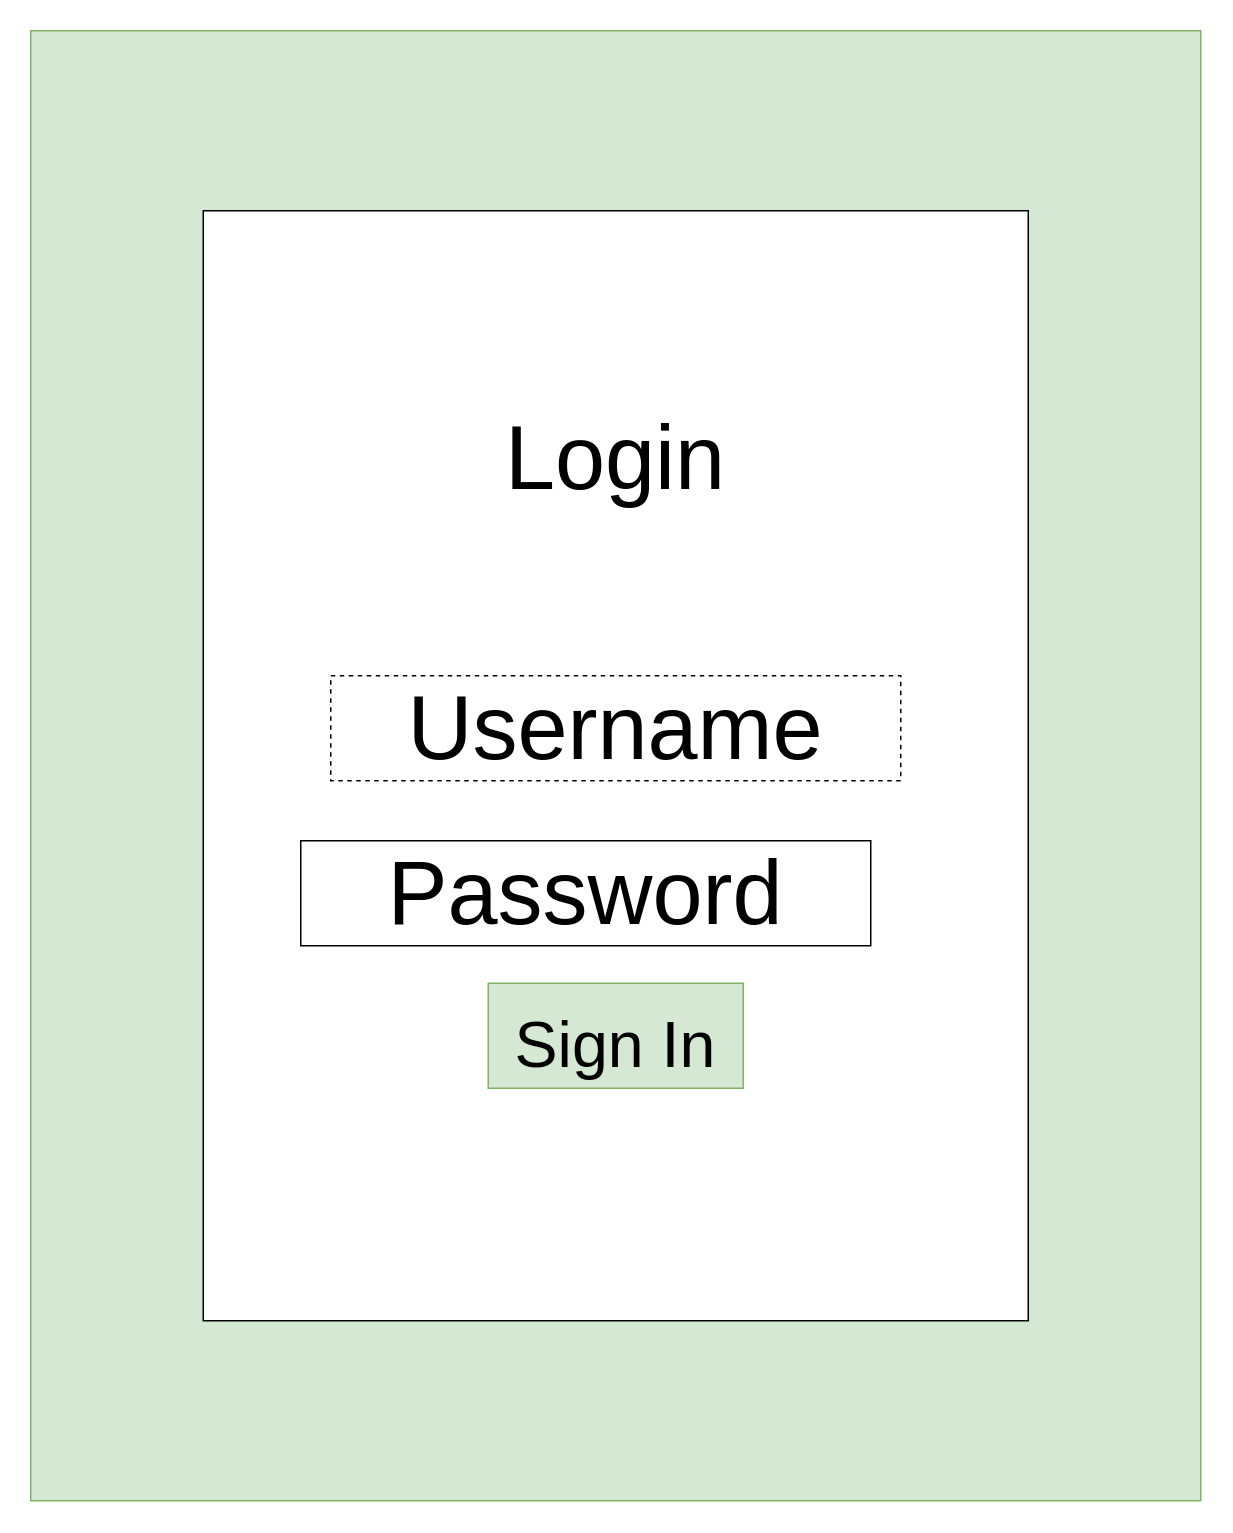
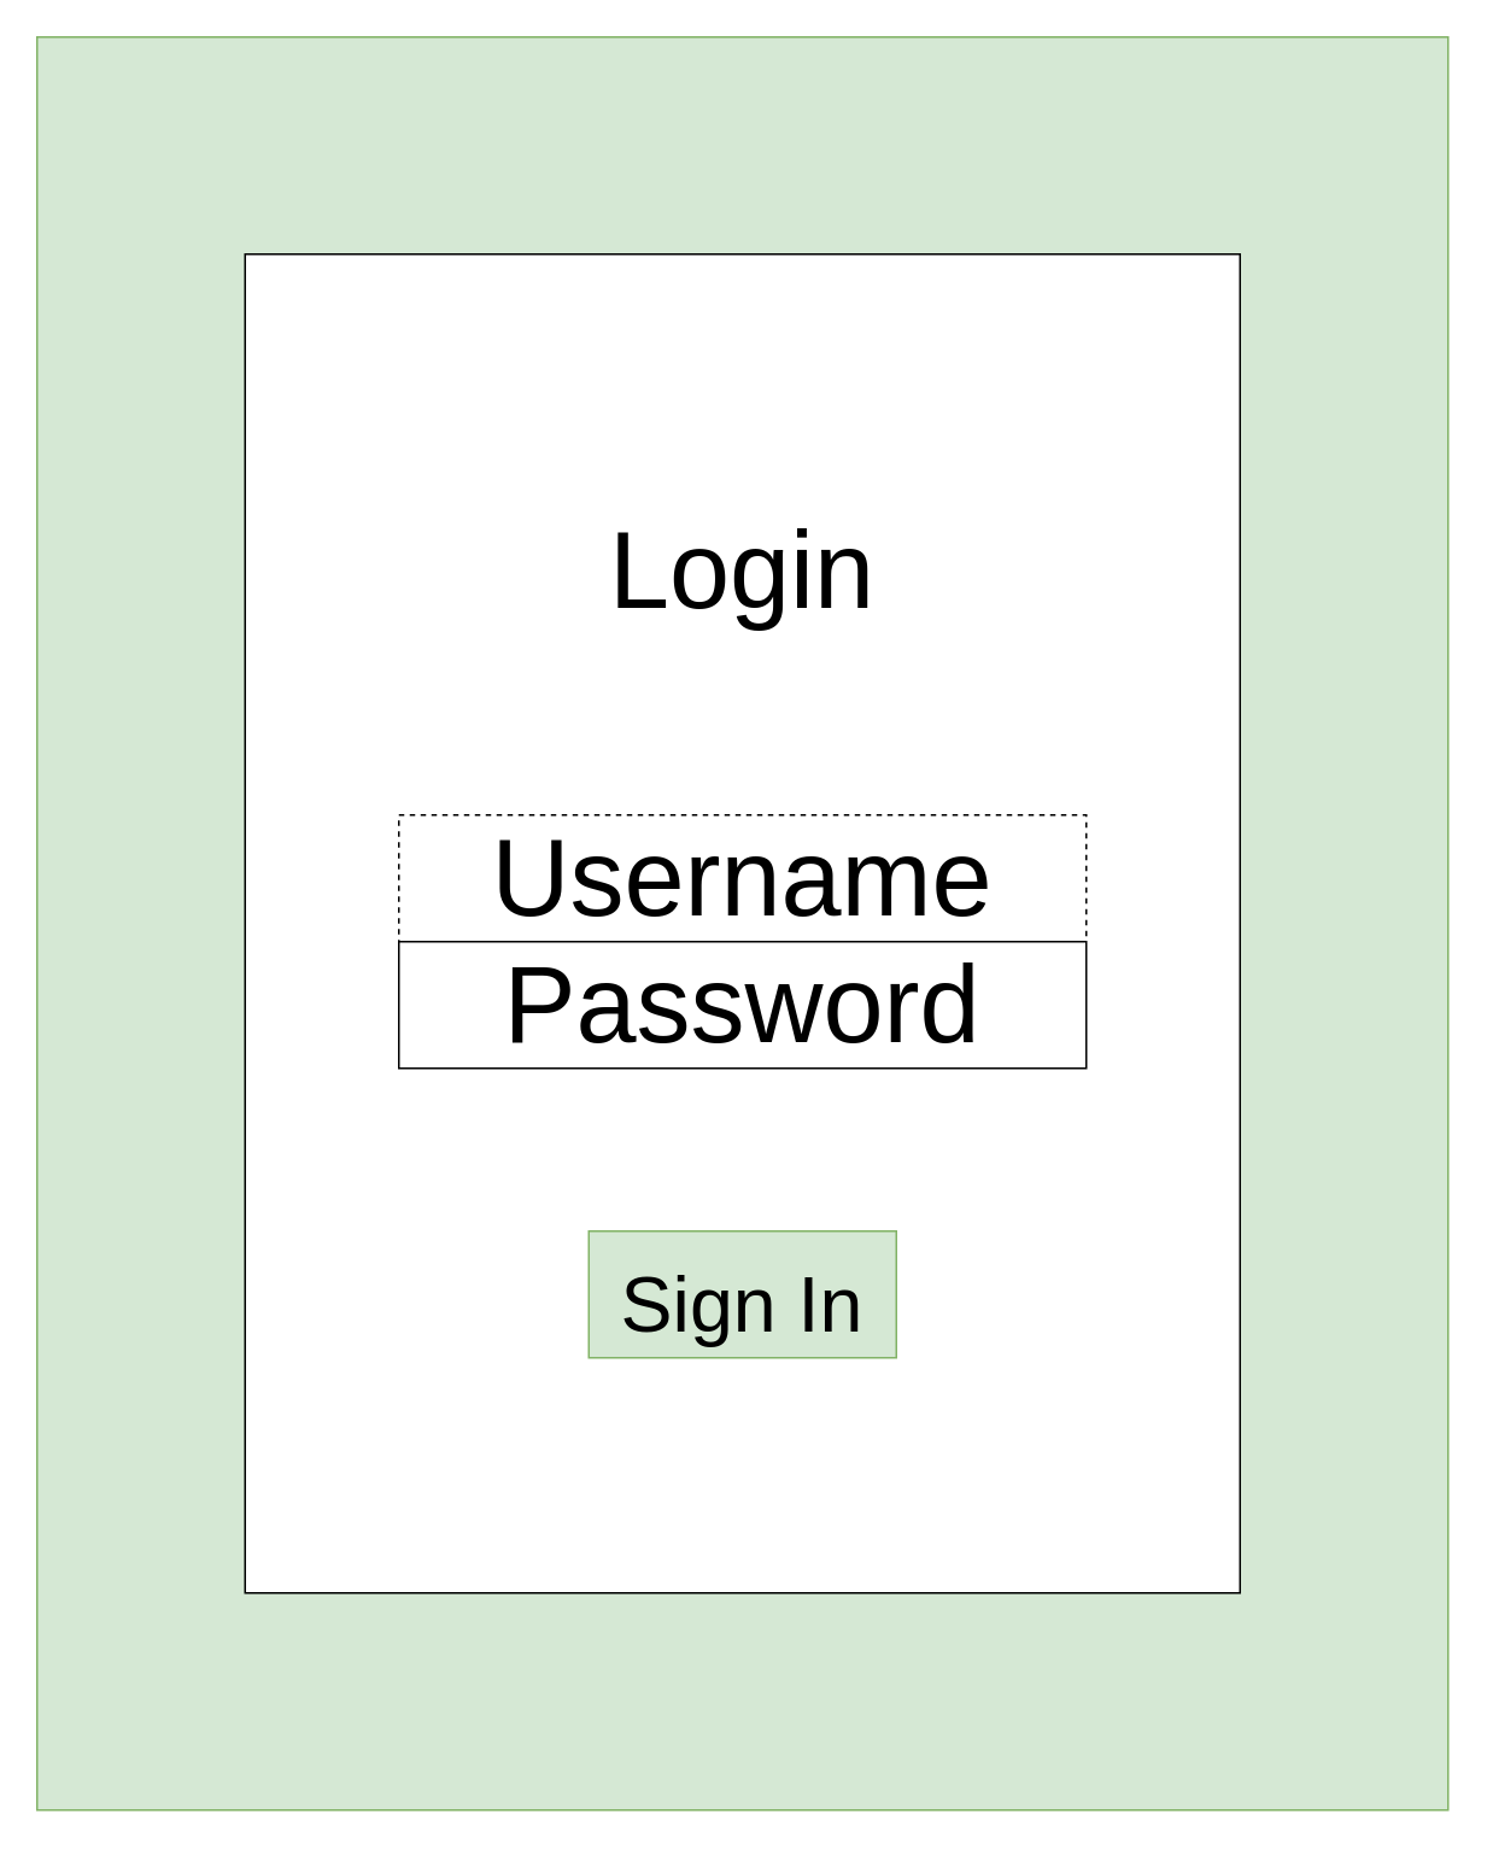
- <mxCell id="4" value="&lt;font style=&quot;font-size: 60px&quot;&gt;Login&lt;/font&gt;" style="text;html=1;align=center;verticalAlign=middle;whiteSpace=wrap;rounded=0;strokeColor=none;" vertex="1" parent="1"><mxGeometry x="310" y="250" width="200" height="110" as="geometry" /></mxCell>
+ <mxCell id="4" value="&lt;font style=&quot;font-size: 60px&quot;&gt;Login&lt;/font&gt;" style="text;html=1;align=center;verticalAlign=middle;whiteSpace=wrap;rounded=0;strokeColor=none;" vertex="1" parent="1"><mxGeometry x="310" y="260" width="200" height="110" as="geometry" /></mxCell>
- <mxCell id="6" value="Password" style="rounded=0;whiteSpace=wrap;html=1;fontSize=60;" vertex="1" parent="1"><mxGeometry x="200" y="560" width="380" height="70" as="geometry" /></mxCell>
+ <mxCell id="6" value="Password" style="rounded=0;whiteSpace=wrap;html=1;fontSize=60;" vertex="1" parent="1"><mxGeometry x="220" y="520" width="380" height="70" as="geometry" /></mxCell>
- <mxCell id="7" value="&lt;font style=&quot;font-size: 43px&quot;&gt;Sign In&lt;/font&gt;" style="rounded=0;whiteSpace=wrap;html=1;fontSize=60;fillColor=#d5e8d4;strokeColor=#82b366;" vertex="1" parent="1"><mxGeometry x="325" y="655" width="170" height="70" as="geometry" /></mxCell>
+ <mxCell id="7" value="&lt;font style=&quot;font-size: 43px&quot;&gt;Sign In&lt;/font&gt;" style="rounded=0;whiteSpace=wrap;html=1;fontSize=60;fillColor=#d5e8d4;strokeColor=#82b366;" vertex="1" parent="1"><mxGeometry x="325" y="680" width="170" height="70" as="geometry" /></mxCell>
